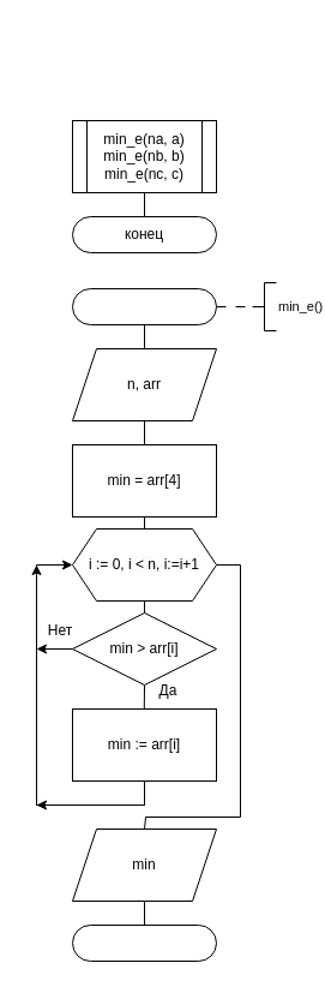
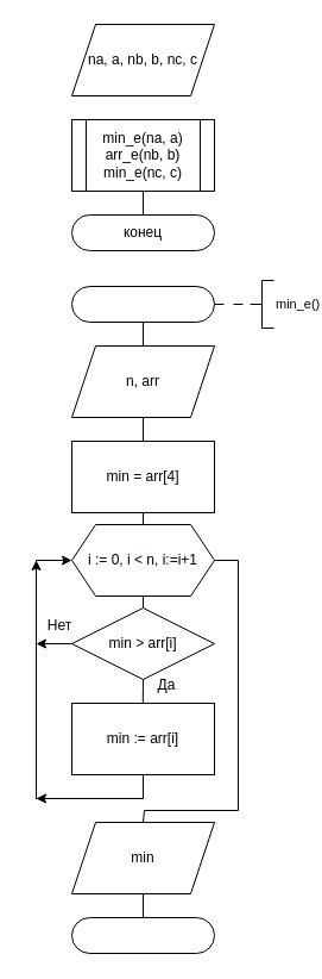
+ <mxCell id="2" value="na, a, nb, b, nc, c" style="shape=parallelogram;perimeter=parallelogramPerimeter;whiteSpace=wrap;html=1;fixedSize=1;" vertex="1" parent="1"><mxGeometry x="60" y="20" width="120" height="60" as="geometry" /></mxCell>
- <mxCell id="4" value="min_e(na, a)&lt;div&gt;min_e(nb, b)&lt;br&gt;&lt;/div&gt;&lt;div&gt;min_e(nc, c)&lt;br&gt;&lt;/div&gt;" style="shape=process;whiteSpace=wrap;html=1;backgroundOutline=1;" vertex="1" parent="1"><mxGeometry x="60" y="100" width="120" height="60" as="geometry" /></mxCell>
+ <mxCell id="4" value="min_e(na, a)&lt;div&gt;arr_e(nb, b)&lt;br&gt;&lt;/div&gt;&lt;div&gt;min_e(nc, c)&lt;br&gt;&lt;/div&gt;" style="shape=process;whiteSpace=wrap;html=1;backgroundOutline=1;" vertex="1" parent="1"><mxGeometry x="60" y="100" width="120" height="60" as="geometry" /></mxCell>
